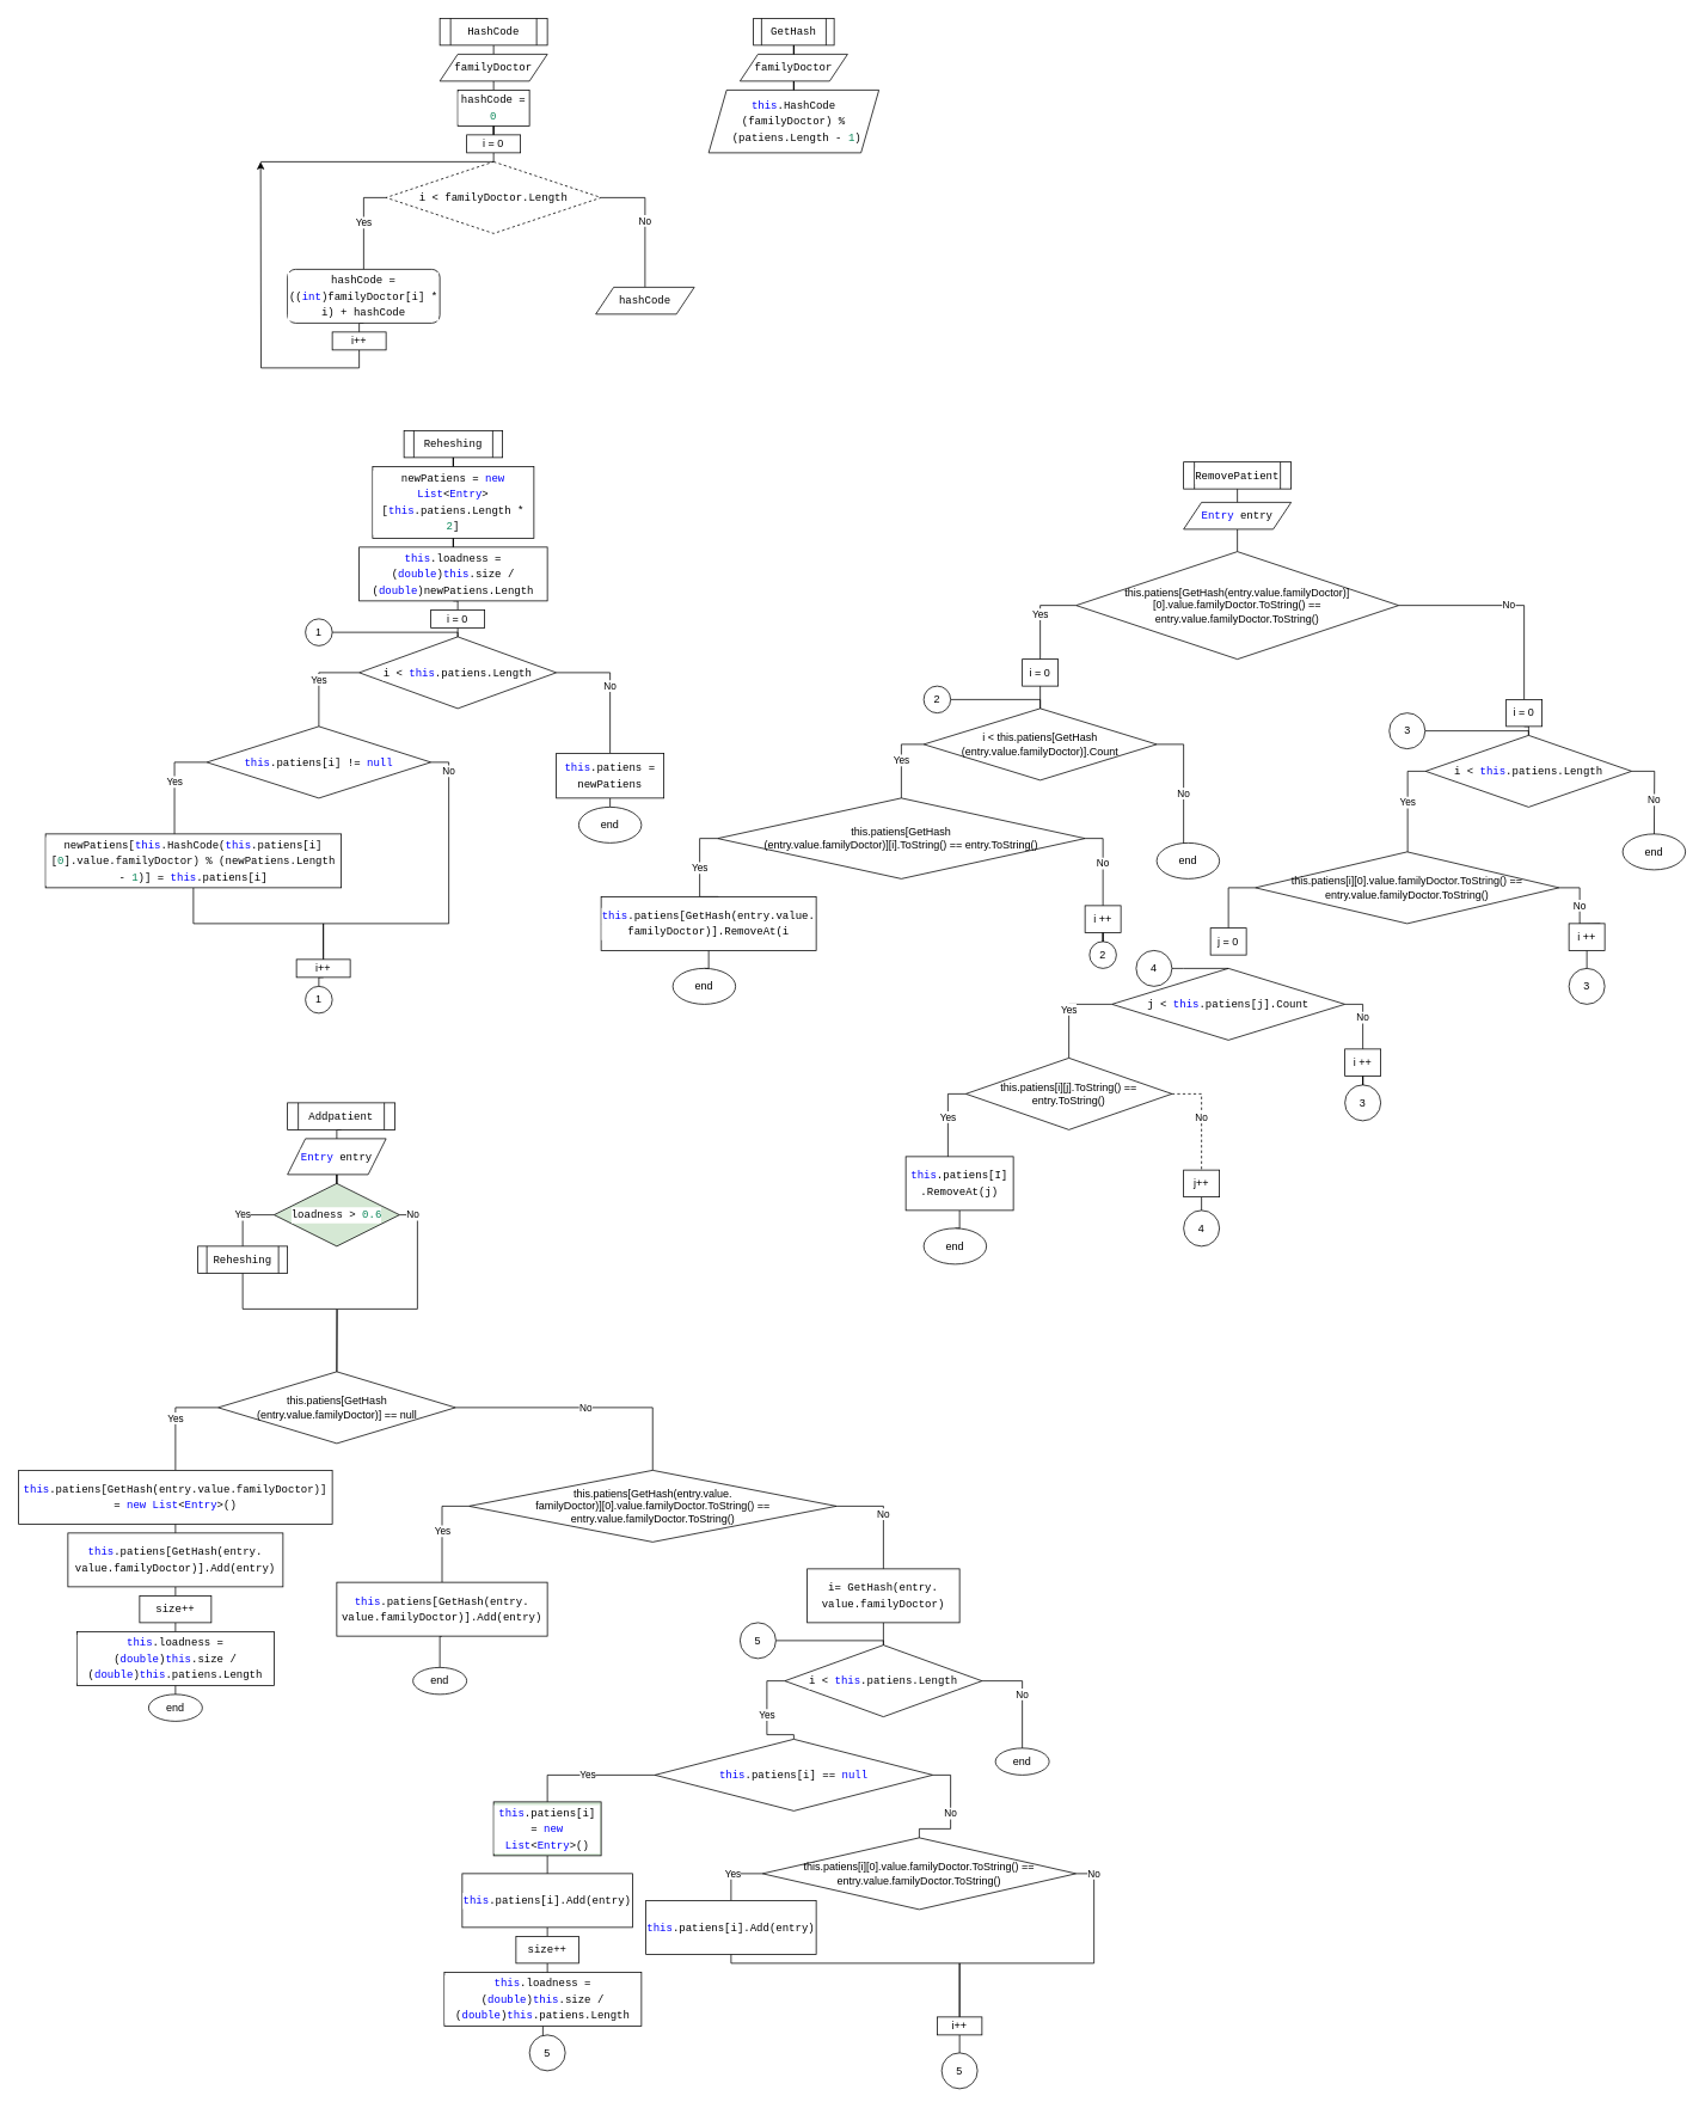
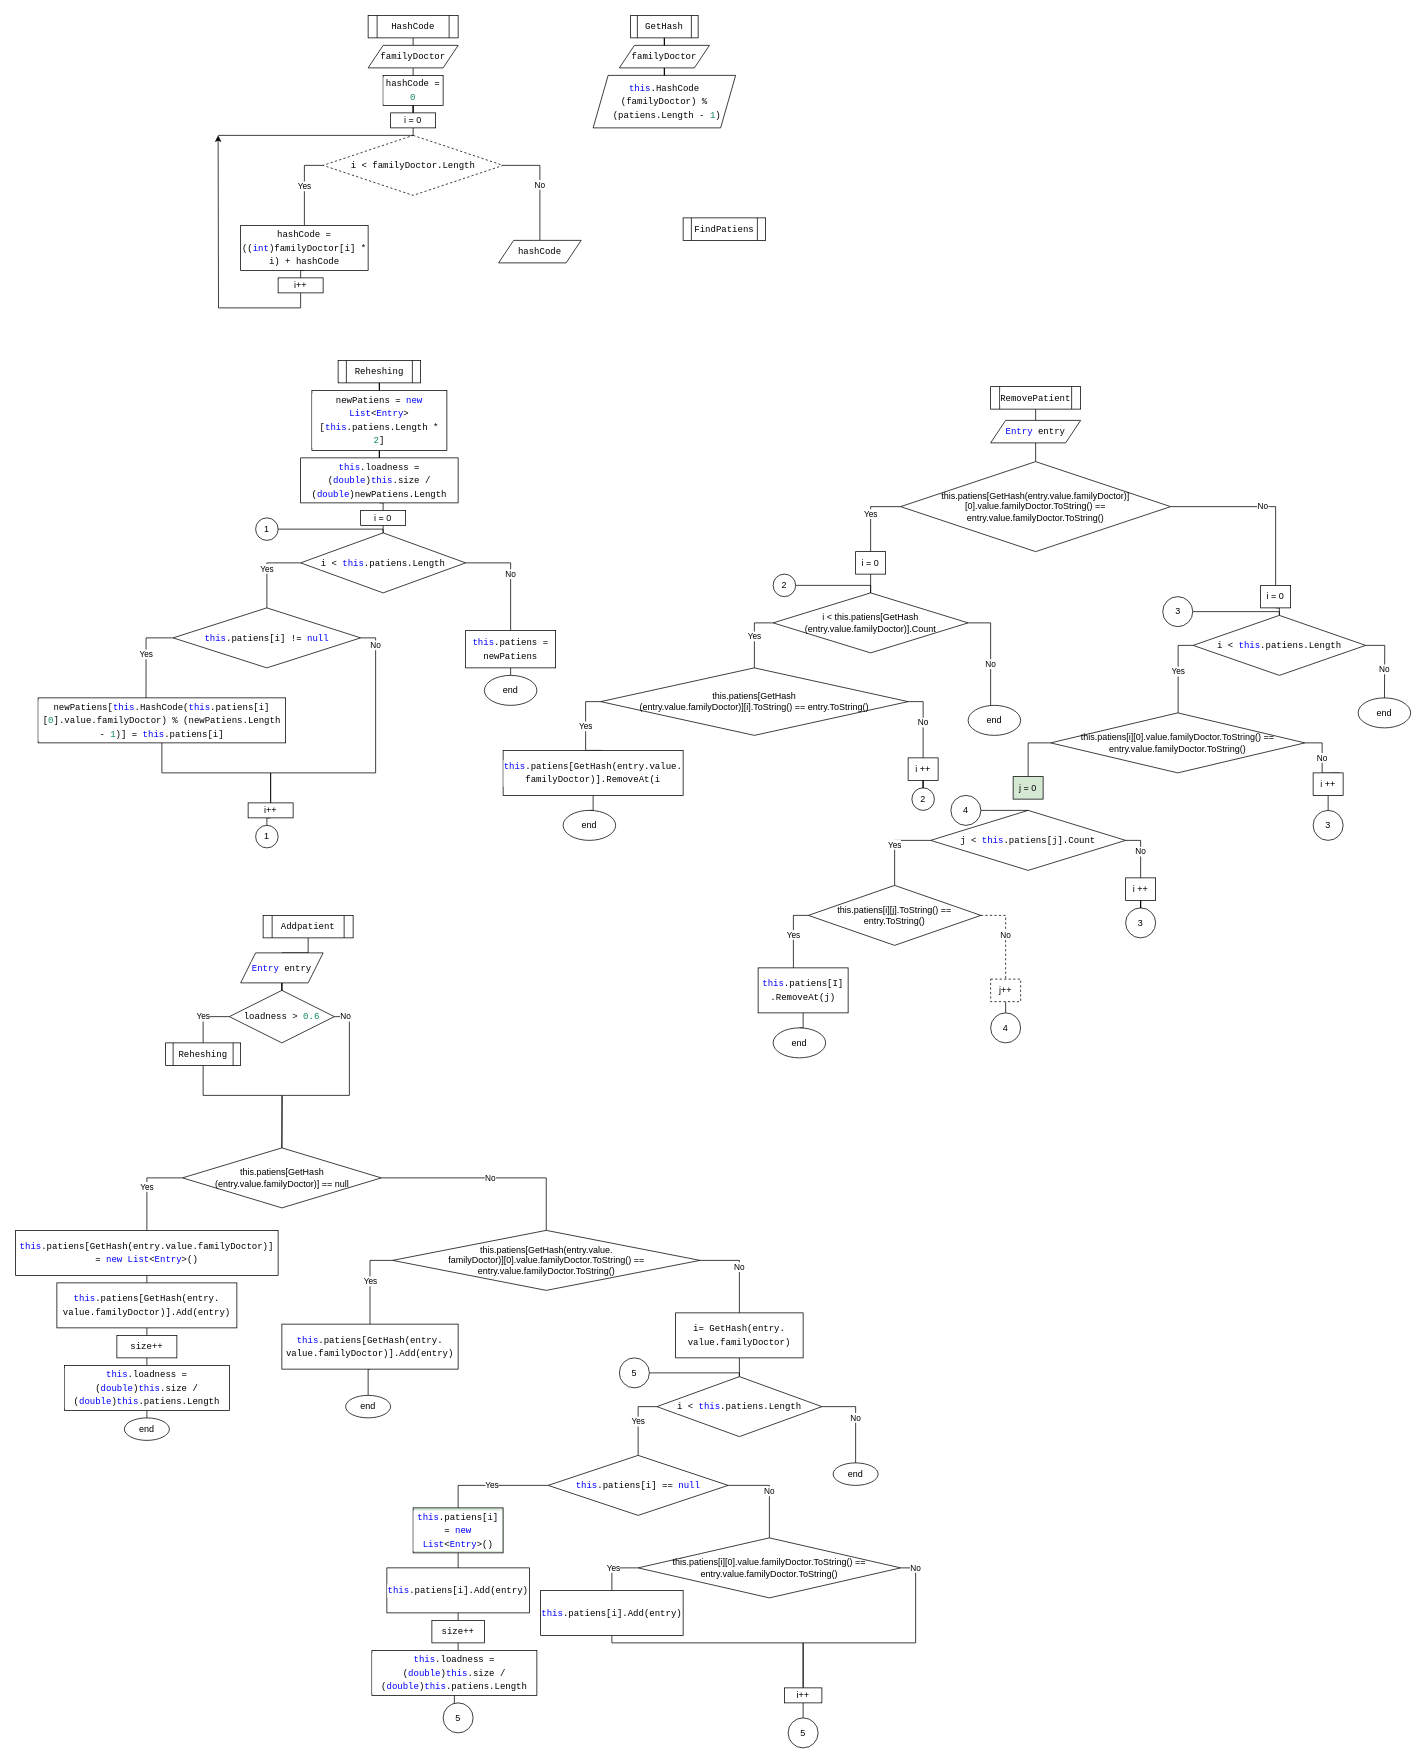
+ <mxCell id="24" value="&lt;div style=&quot;background-color: rgb(255 , 255 , 255) ; font-family: &amp;#34;menlo&amp;#34; , &amp;#34;monaco&amp;#34; , &amp;#34;courier new&amp;#34; , monospace ; line-height: 18px&quot;&gt;FindPatiens&lt;/div&gt;" style="shape=process;whiteSpace=wrap;html=1;backgroundOutline=1;" vertex="1" parent="1"><mxGeometry x="910" y="290" width="110" height="30" as="geometry" /></mxCell>
- <mxCell id="14" value="&lt;div style=&quot;background-color: rgb(255 , 255 , 255) ; font-family: &amp;#34;menlo&amp;#34; , &amp;#34;monaco&amp;#34; , &amp;#34;courier new&amp;#34; , monospace ; line-height: 18px&quot;&gt;hashCode = ((&lt;span style=&quot;color: rgb(0 , 0 , 255)&quot;&gt;int&lt;/span&gt;)familyDoctor[i] * i) + hashCode&lt;/div&gt;" style="whiteSpace=wrap;html=1;rounded=1;" vertex="1" parent="1"><mxGeometry x="320" y="300" width="170" height="60" as="geometry" /></mxCell>
+ <mxCell id="14" value="&lt;div style=&quot;background-color: rgb(255 , 255 , 255) ; font-family: &amp;#34;menlo&amp;#34; , &amp;#34;monaco&amp;#34; , &amp;#34;courier new&amp;#34; , monospace ; line-height: 18px&quot;&gt;hashCode = ((&lt;span style=&quot;color: rgb(0 , 0 , 255)&quot;&gt;int&lt;/span&gt;)familyDoctor[i] * i) + hashCode&lt;/div&gt;" style="rounded=0;whiteSpace=wrap;html=1;" vertex="1" parent="1"><mxGeometry x="320" y="300" width="170" height="60" as="geometry" /></mxCell>
- <mxCell id="80" value="j = 0" style="rounded=0;whiteSpace=wrap;html=1;" vertex="1" parent="1"><mxGeometry x="1350" y="1035" width="40" height="30" as="geometry" /></mxCell>
+ <mxCell id="80" value="j = 0" style="rounded=0;whiteSpace=wrap;html=1;fillColor=#d5e8d4;" vertex="1" parent="1"><mxGeometry x="1350" y="1035" width="40" height="30" as="geometry" /></mxCell>
- <mxCell id="106" value="&lt;div style=&quot;background-color: rgb(255 , 255 , 255) ; font-family: &amp;#34;menlo&amp;#34; , &amp;#34;monaco&amp;#34; , &amp;#34;courier new&amp;#34; , monospace ; line-height: 18px&quot;&gt;Addpatient&lt;/div&gt;" style="shape=process;whiteSpace=wrap;html=1;backgroundOutline=1;" vertex="1" parent="1"><mxGeometry x="320" y="1230" width="120" height="30" as="geometry" /></mxCell>
+ <mxCell id="106" value="&lt;div style=&quot;background-color: rgb(255 , 255 , 255) ; font-family: &amp;#34;menlo&amp;#34; , &amp;#34;monaco&amp;#34; , &amp;#34;courier new&amp;#34; , monospace ; line-height: 18px&quot;&gt;Addpatient&lt;/div&gt;" style="shape=process;whiteSpace=wrap;html=1;backgroundOutline=1;" vertex="1" parent="1"><mxGeometry x="350" y="1220" width="120" height="30" as="geometry" /></mxCell>
- <mxCell id="101" value="j++" style="rounded=0;whiteSpace=wrap;html=1;" vertex="1" parent="1"><mxGeometry x="1320" y="1305" width="40" height="30" as="geometry" /></mxCell>
+ <mxCell id="101" value="j++" style="rounded=0;whiteSpace=wrap;html=1;dashed=1;" vertex="1" parent="1"><mxGeometry x="1320" y="1305" width="40" height="30" as="geometry" /></mxCell>
- <mxCell id="111" value="&lt;div style=&quot;background-color: rgb(255 , 255 , 255) ; font-family: &amp;#34;menlo&amp;#34; , &amp;#34;monaco&amp;#34; , &amp;#34;courier new&amp;#34; , monospace ; line-height: 18px&quot;&gt;loadness &amp;gt; &lt;span style=&quot;color: rgb(9 , 134 , 88)&quot;&gt;0.6&lt;/span&gt;&lt;/div&gt;" style="rhombus;whiteSpace=wrap;html=1;fillColor=#d5e8d4;" vertex="1" parent="1"><mxGeometry x="305" y="1320" width="140" height="70" as="geometry" /></mxCell>
+ <mxCell id="111" value="&lt;div style=&quot;background-color: rgb(255 , 255 , 255) ; font-family: &amp;#34;menlo&amp;#34; , &amp;#34;monaco&amp;#34; , &amp;#34;courier new&amp;#34; , monospace ; line-height: 18px&quot;&gt;loadness &amp;gt; &lt;span style=&quot;color: rgb(9 , 134 , 88)&quot;&gt;0.6&lt;/span&gt;&lt;/div&gt;" style="rhombus;whiteSpace=wrap;html=1;" vertex="1" parent="1"><mxGeometry x="305" y="1320" width="140" height="70" as="geometry" /></mxCell>
- <mxCell id="140" value="&lt;div style=&quot;background-color: rgb(255 , 255 , 255) ; font-family: &amp;#34;menlo&amp;#34; , &amp;#34;monaco&amp;#34; , &amp;#34;courier new&amp;#34; , monospace ; line-height: 18px&quot;&gt;&lt;span style=&quot;color: rgb(0 , 0 , 255)&quot;&gt;this&lt;/span&gt;.patiens[i] == &lt;span style=&quot;color: rgb(0 , 0 , 255)&quot;&gt;null&lt;/span&gt;&lt;/div&gt;" style="rhombus;whiteSpace=wrap;html=1;" vertex="1" parent="1"><mxGeometry x="730" y="1940" width="310" height="80" as="geometry" /></mxCell>
+ <mxCell id="140" value="&lt;div style=&quot;background-color: rgb(255 , 255 , 255) ; font-family: &amp;#34;menlo&amp;#34; , &amp;#34;monaco&amp;#34; , &amp;#34;courier new&amp;#34; , monospace ; line-height: 18px&quot;&gt;&lt;span style=&quot;color: rgb(0 , 0 , 255)&quot;&gt;this&lt;/span&gt;.patiens[i] == &lt;span style=&quot;color: rgb(0 , 0 , 255)&quot;&gt;null&lt;/span&gt;&lt;/div&gt;" style="rhombus;whiteSpace=wrap;html=1;" vertex="1" parent="1"><mxGeometry x="730" y="1940" width="240" height="80" as="geometry" /></mxCell>
